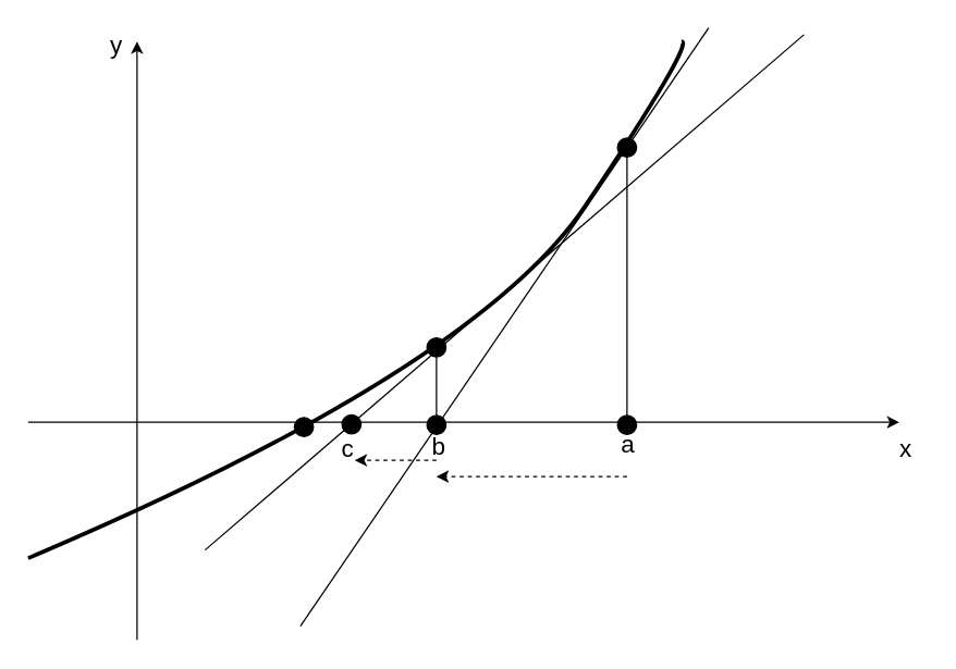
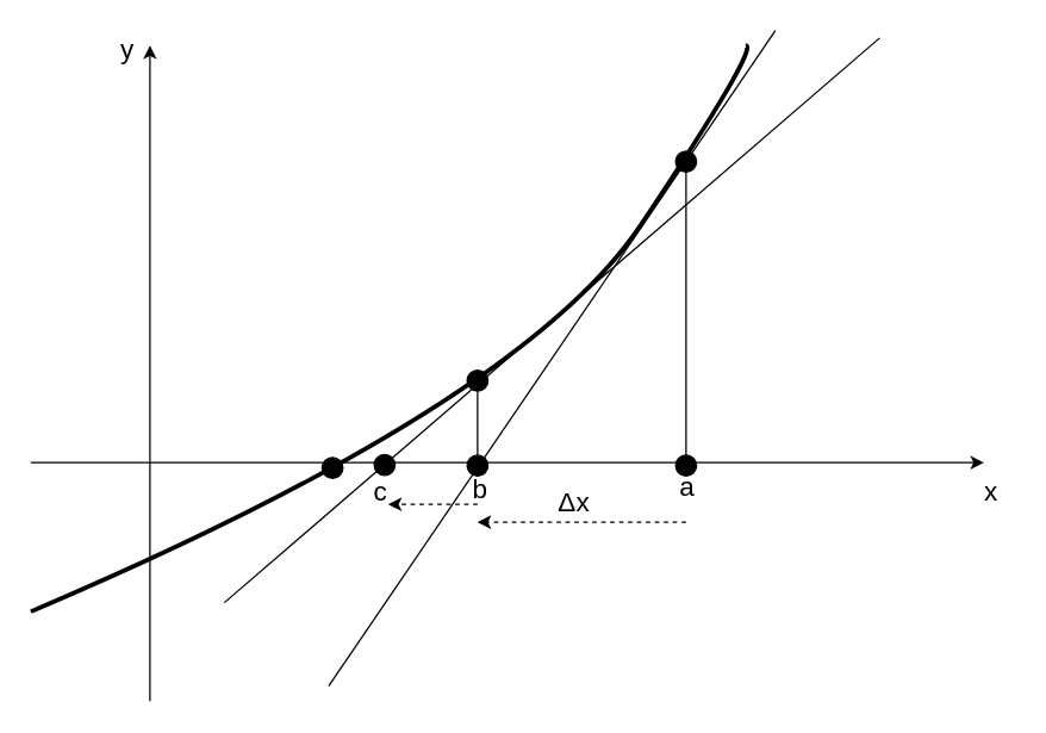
+ <mxCell id="18" value="&lt;font style=&quot;font-size: 18px&quot;&gt;Δx&lt;/font&gt;" style="text;html=1;strokeColor=none;fillColor=none;align=center;verticalAlign=middle;whiteSpace=wrap;rounded=0;" vertex="1" parent="1"><mxGeometry x="360" y="327" width="50" height="20" as="geometry" /></mxCell>
